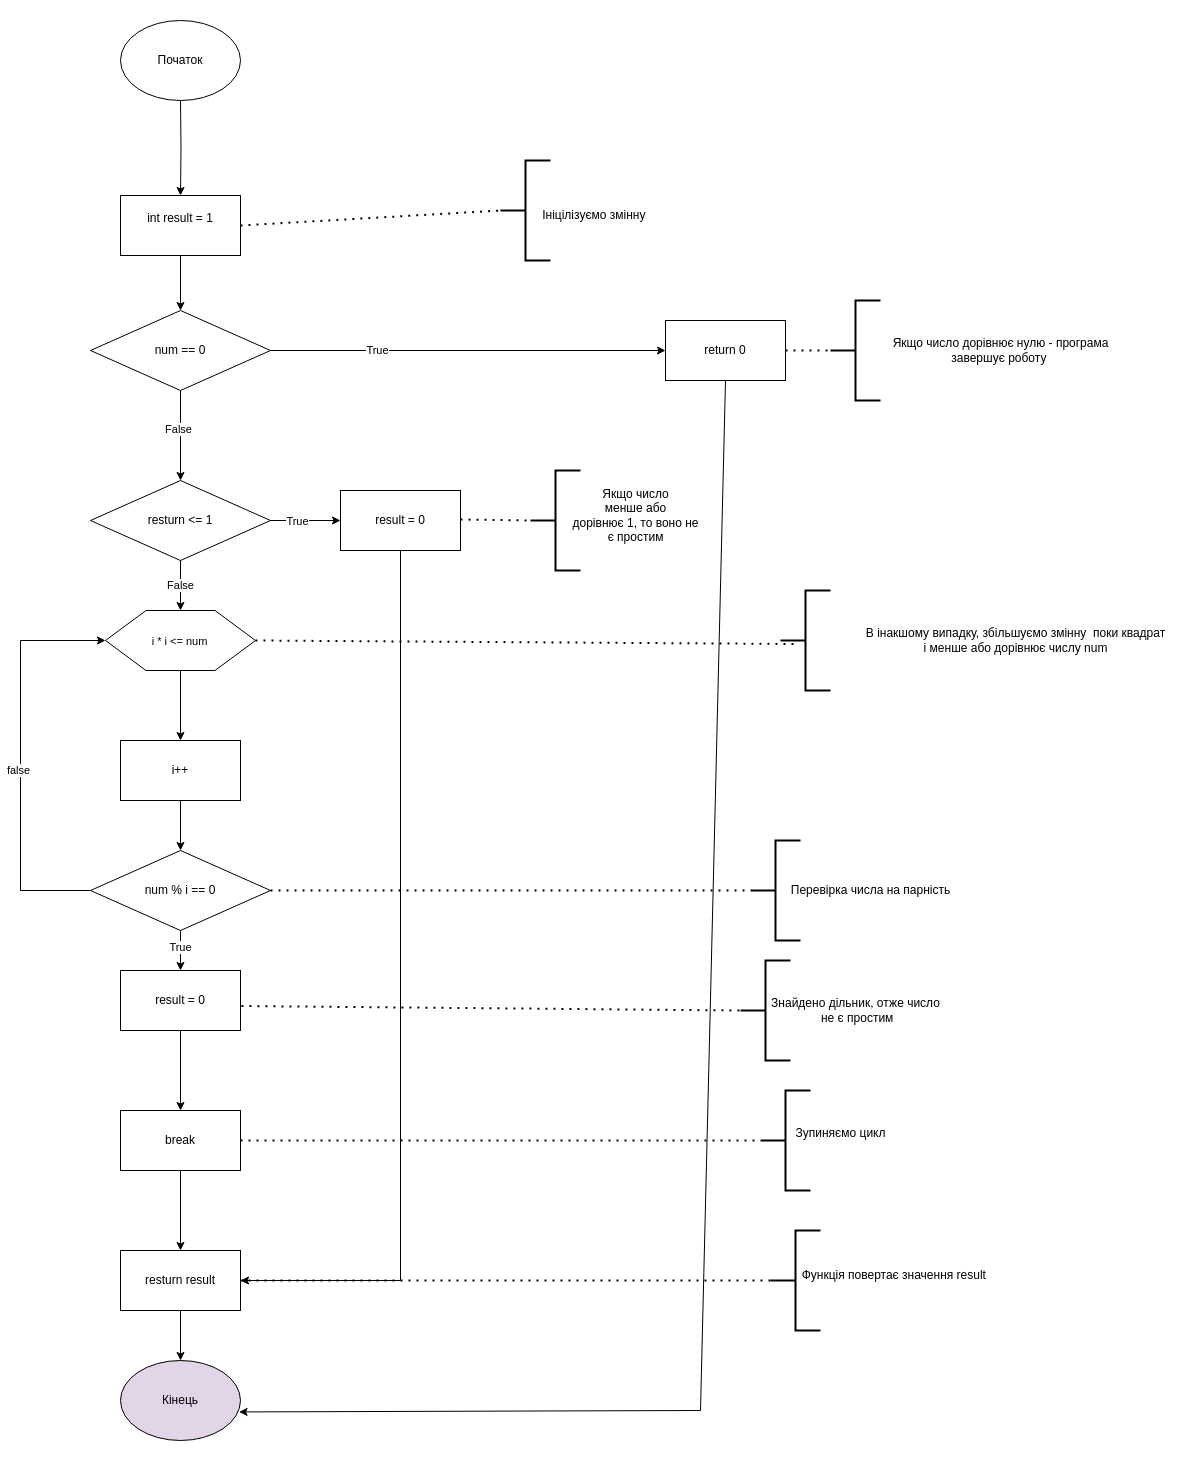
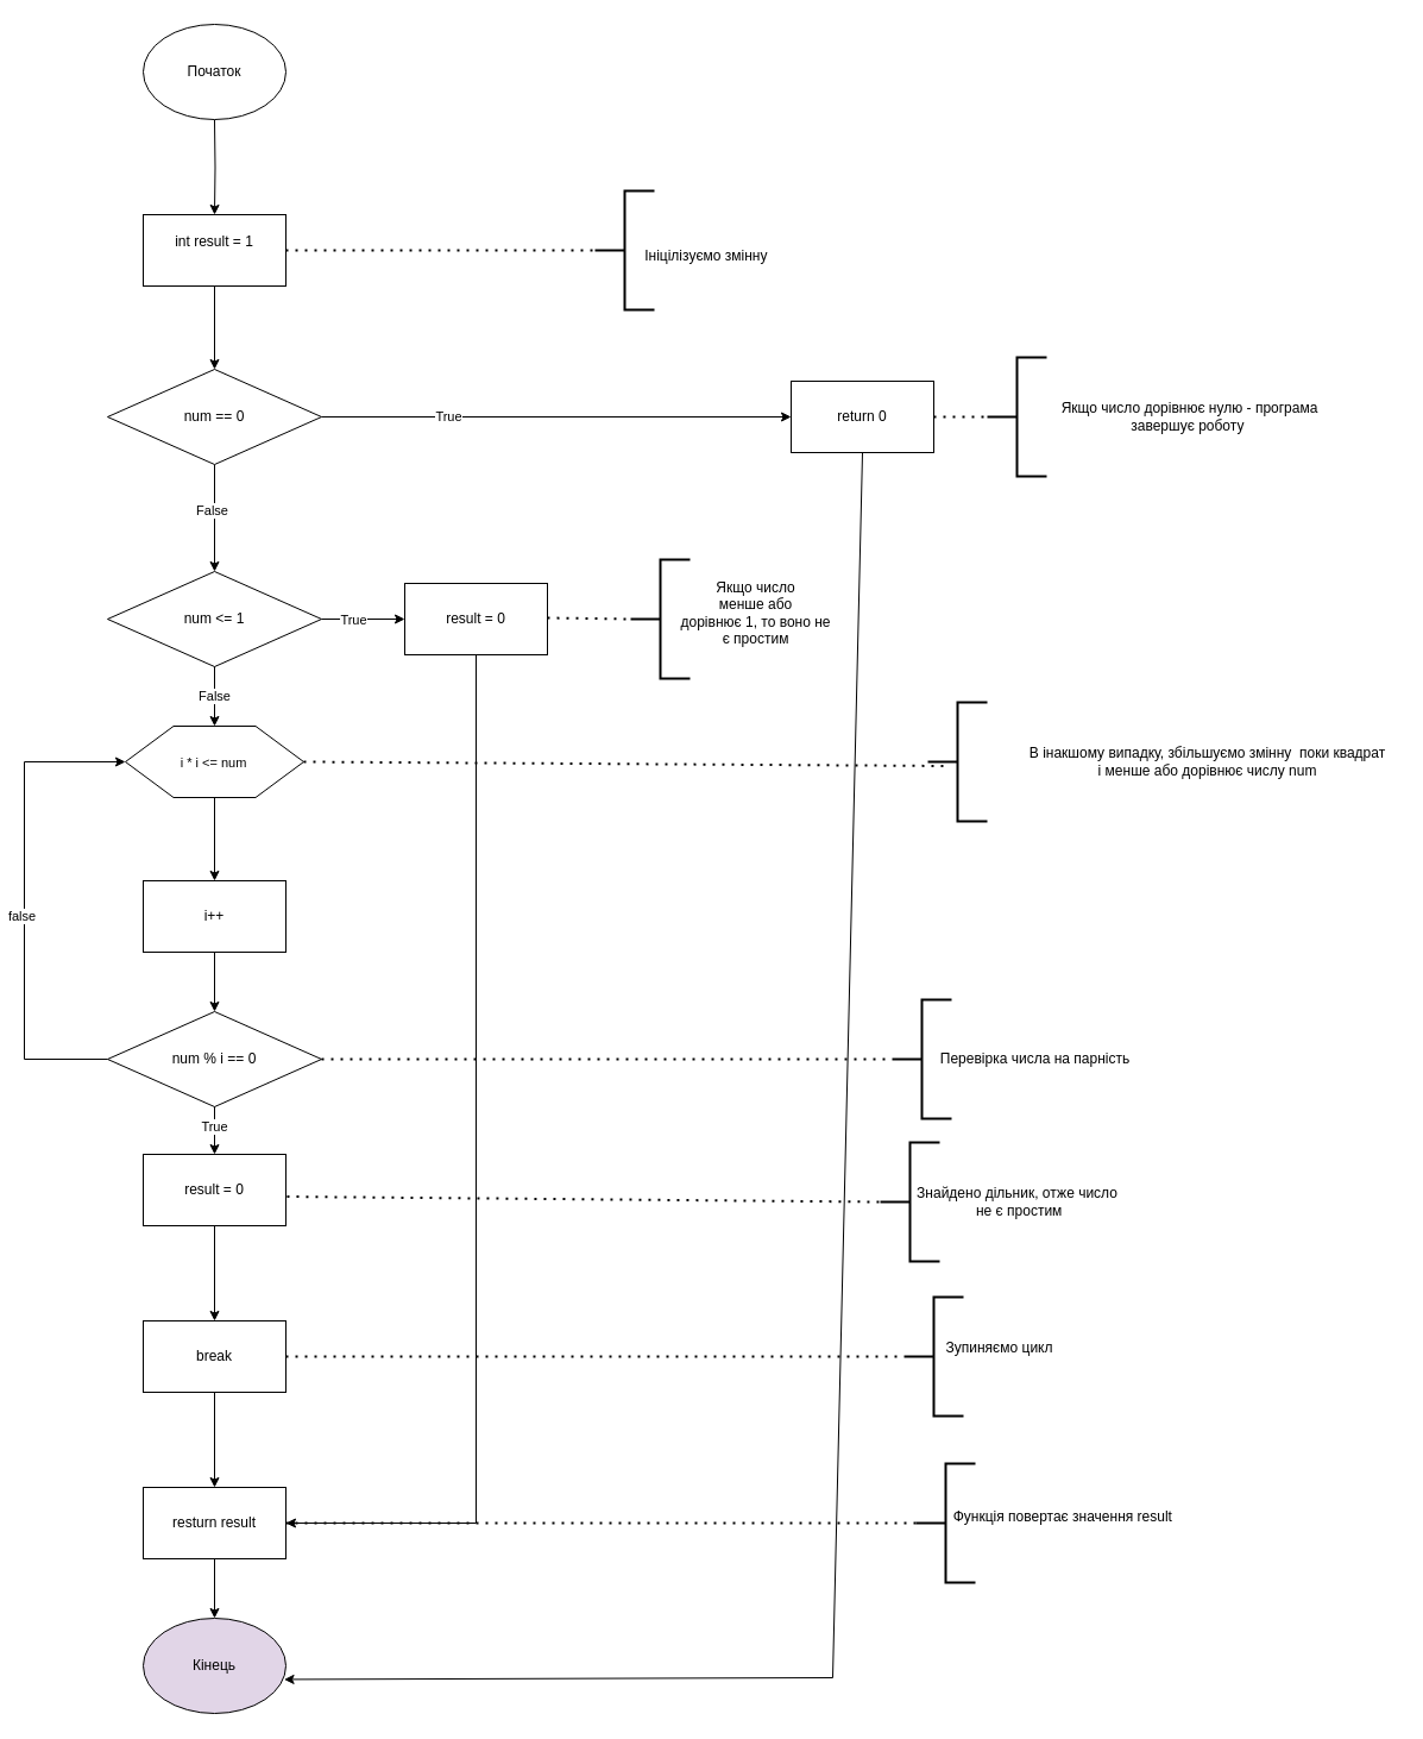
- <mxCell id="4" value="&lt;div&gt;int result =&amp;nbsp;&lt;span style=&quot;background-color: initial;&quot;&gt;1&lt;/span&gt;&lt;/div&gt;&lt;div&gt;&lt;br&gt;&lt;/div&gt;" style="rounded=0;whiteSpace=wrap;html=1;" parent="1" vertex="1"><mxGeometry x="120" y="195" width="120" height="60" as="geometry" /></mxCell>
+ <mxCell id="4" value="&lt;div&gt;int result =&amp;nbsp;&lt;span style=&quot;background-color: initial;&quot;&gt;1&lt;/span&gt;&lt;/div&gt;&lt;div&gt;&lt;br&gt;&lt;/div&gt;" style="rounded=0;whiteSpace=wrap;html=1;" parent="1" vertex="1"><mxGeometry x="120" y="180" width="120" height="60" as="geometry" /></mxCell>
- <mxCell id="10" value="resturn &amp;lt;= 1" style="rhombus;whiteSpace=wrap;html=1;rounded=0;" parent="1" vertex="1"><mxGeometry x="90" y="480" width="180" height="80" as="geometry" /></mxCell>
+ <mxCell id="10" value="num &amp;lt;= 1" style="rhombus;whiteSpace=wrap;html=1;rounded=0;" parent="1" vertex="1"><mxGeometry x="90" y="480" width="180" height="80" as="geometry" /></mxCell>
